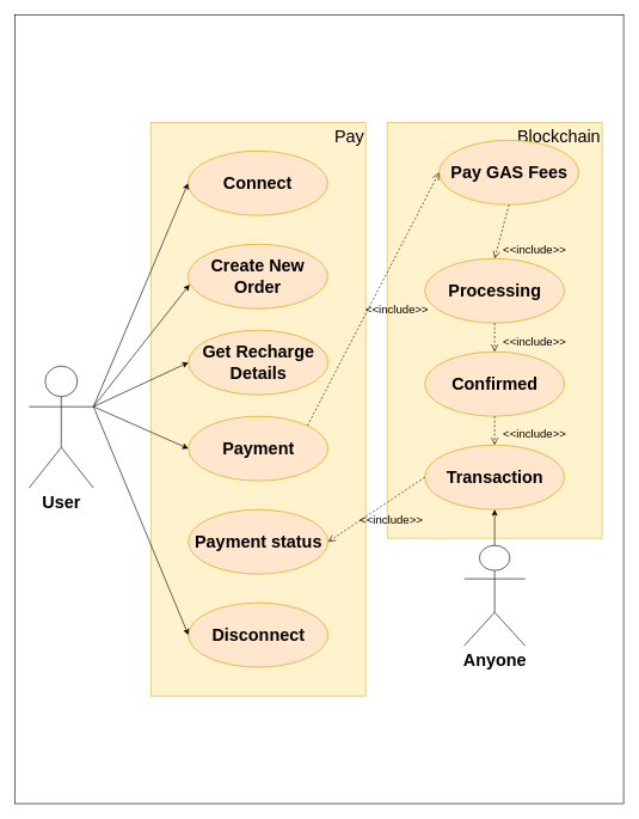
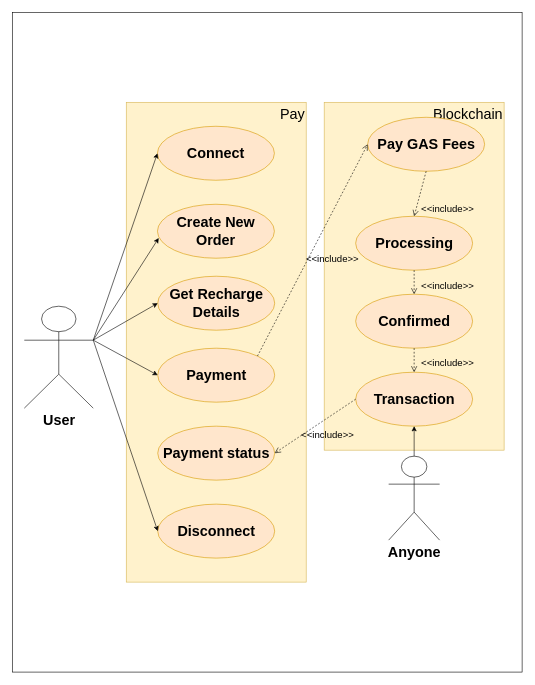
- <mxCell id="7" value="&lt;b&gt;&lt;font style=&quot;font-size: 24px&quot;&gt;User&lt;/font&gt;&lt;/b&gt;" style="shape=umlActor;verticalLabelPosition=bottom;verticalAlign=top;html=1;outlineConnect=0;" vertex="1" parent="1"><mxGeometry x="40" y="510" width="90" height="170" as="geometry" /></mxCell>
+ <mxCell id="7" value="&lt;b&gt;&lt;font style=&quot;font-size: 24px&quot;&gt;User&lt;/font&gt;&lt;/b&gt;" style="shape=umlActor;verticalLabelPosition=bottom;verticalAlign=top;html=1;outlineConnect=0;" vertex="1" parent="1"><mxGeometry x="40" y="510" width="115" height="170" as="geometry" /></mxCell>
